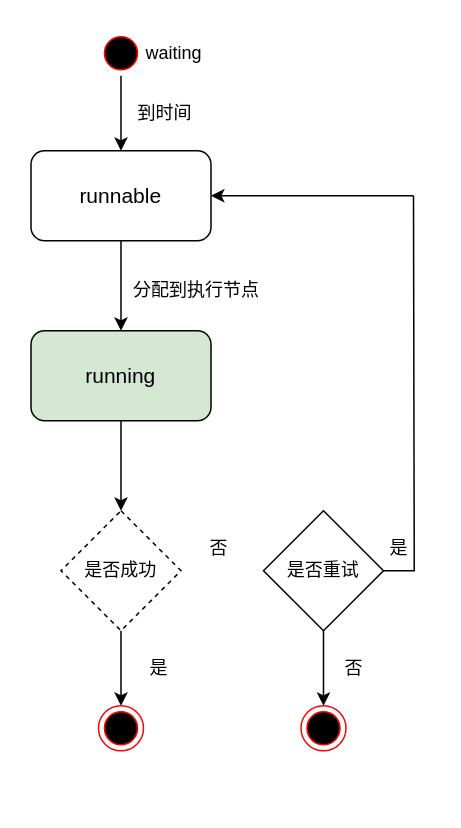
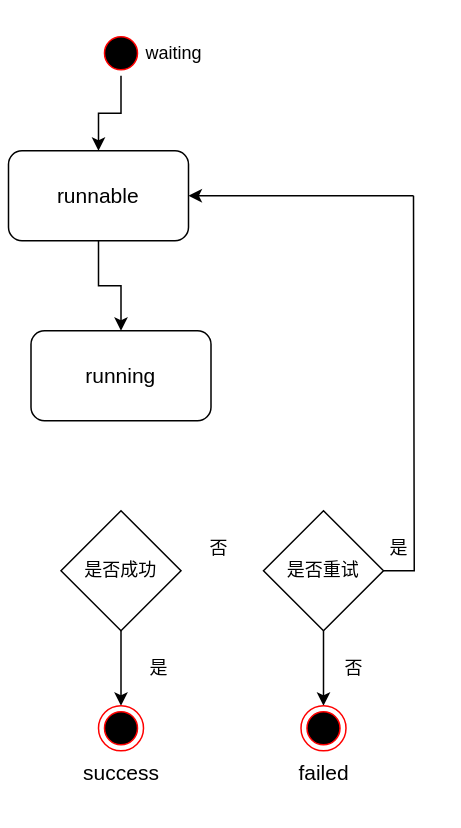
- <mxCell id="10" value="到时间" style="text;html=1;align=center;verticalAlign=middle;resizable=0;points=[];autosize=1;strokeColor=none;fillColor=none;" parent="1" vertex="1"><mxGeometry x="79" y="60" width="60" height="30" as="geometry" /></mxCell>
- <mxCell id="6" value="&lt;font style=&quot;font-size: 14px;&quot;&gt;runnable&lt;/font&gt;" style="rounded=1;whiteSpace=wrap;html=1;" parent="1" vertex="1"><mxGeometry x="20" y="100" width="120" height="60" as="geometry" /></mxCell>
+ <mxCell id="6" value="&lt;font style=&quot;font-size: 14px;&quot;&gt;runnable&lt;/font&gt;" style="rounded=1;whiteSpace=wrap;html=1;" parent="1" vertex="1"><mxGeometry x="5" y="100" width="120" height="60" as="geometry" /></mxCell>
- <mxCell id="11" value="分配到执行节点" style="text;html=1;align=center;verticalAlign=middle;resizable=0;points=[];autosize=1;strokeColor=none;fillColor=none;" parent="1" vertex="1"><mxGeometry x="75" y="178" width="110" height="30" as="geometry" /></mxCell>
- <mxCell id="8" value="&lt;font style=&quot;font-size: 14px;&quot;&gt;running&lt;/font&gt;" style="rounded=1;whiteSpace=wrap;html=1;fillColor=#d5e8d4;" parent="1" vertex="1"><mxGeometry x="20" y="220" width="120" height="60" as="geometry" /></mxCell>
+ <mxCell id="8" value="&lt;font style=&quot;font-size: 14px;&quot;&gt;running&lt;/font&gt;" style="rounded=1;whiteSpace=wrap;html=1;" parent="1" vertex="1"><mxGeometry x="20" y="220" width="120" height="60" as="geometry" /></mxCell>
- <mxCell id="7" style="edgeStyle=orthogonalEdgeStyle;rounded=0;orthogonalLoop=1;jettySize=auto;html=1;entryX=0.5;entryY=0;entryDx=0;entryDy=0;" parent="1" source="8" target="13" edge="1"><mxGeometry relative="1" as="geometry" /></mxCell>
- <mxCell id="13" value="&lt;font style=&quot;font-size: 12px;&quot;&gt;是否成功&lt;/font&gt;" style="rhombus;whiteSpace=wrap;html=1;dashed=1;" parent="1" vertex="1"><mxGeometry x="40" y="340" width="80" height="80" as="geometry" /></mxCell>
+ <mxCell id="13" value="&lt;font style=&quot;font-size: 12px;&quot;&gt;是否成功&lt;/font&gt;" style="rhombus;whiteSpace=wrap;html=1;" parent="1" vertex="1"><mxGeometry x="40" y="340" width="80" height="80" as="geometry" /></mxCell>
+ <mxCell id="19" value="&lt;font style=&quot;font-size: 14px;&quot;&gt;success&lt;/font&gt;" style="text;html=1;align=center;verticalAlign=middle;resizable=0;points=[];autosize=1;strokeColor=none;fillColor=none;" parent="1" vertex="1"><mxGeometry x="45" y="500" width="70" height="30" as="geometry" /></mxCell>
+ <mxCell id="22" value="&lt;font style=&quot;font-size: 14px;&quot;&gt;failed&lt;/font&gt;" style="text;html=1;align=center;verticalAlign=middle;resizable=0;points=[];autosize=1;strokeColor=none;fillColor=none;" parent="1" vertex="1"><mxGeometry x="185" y="500" width="60" height="30" as="geometry" /></mxCell>
